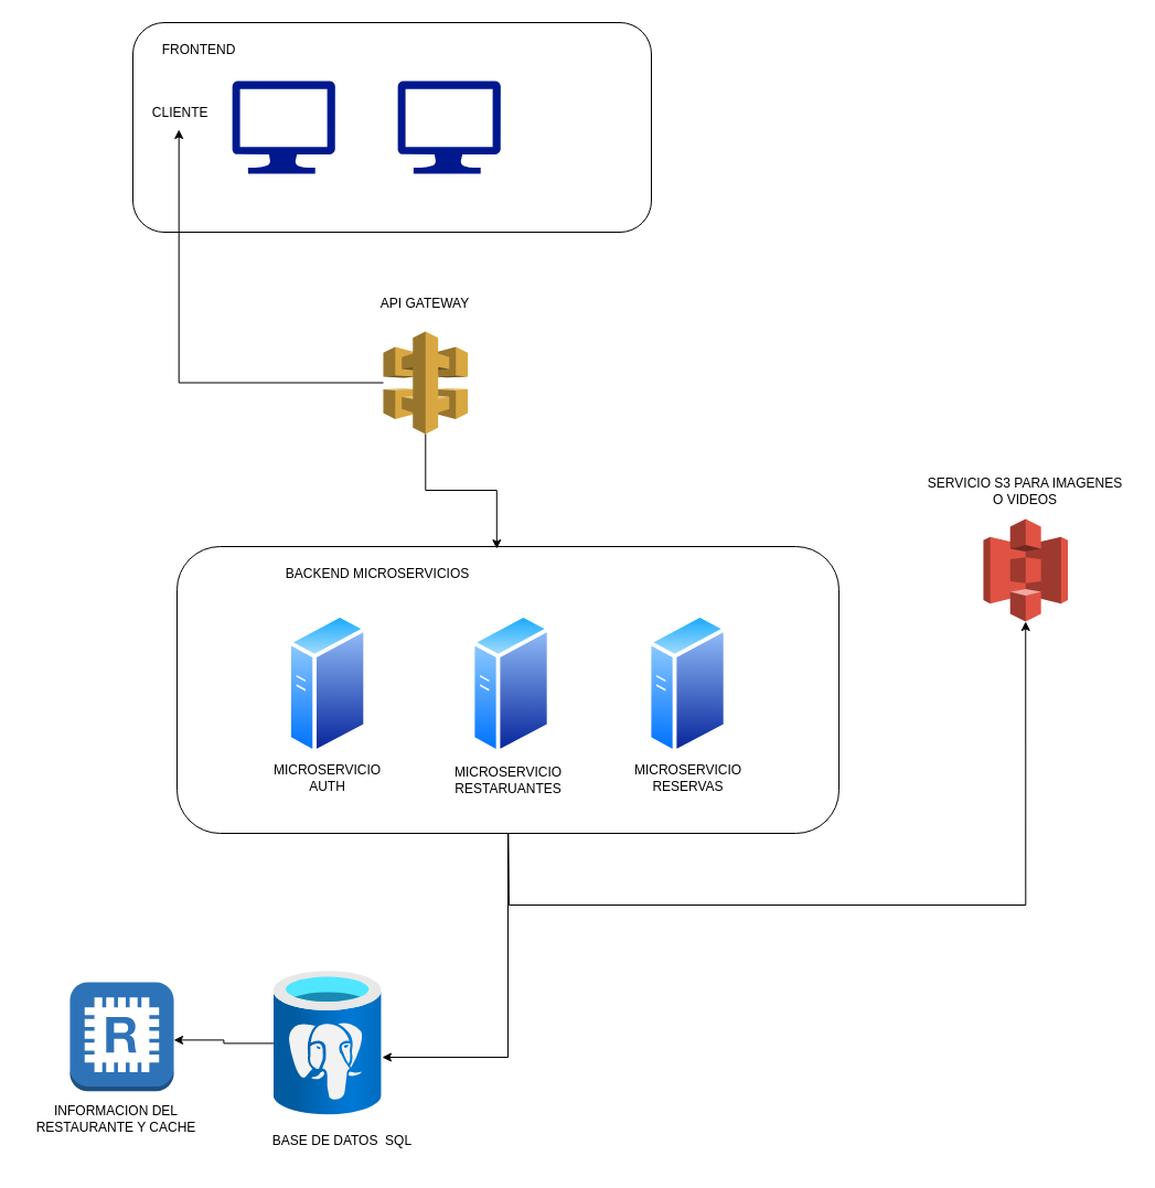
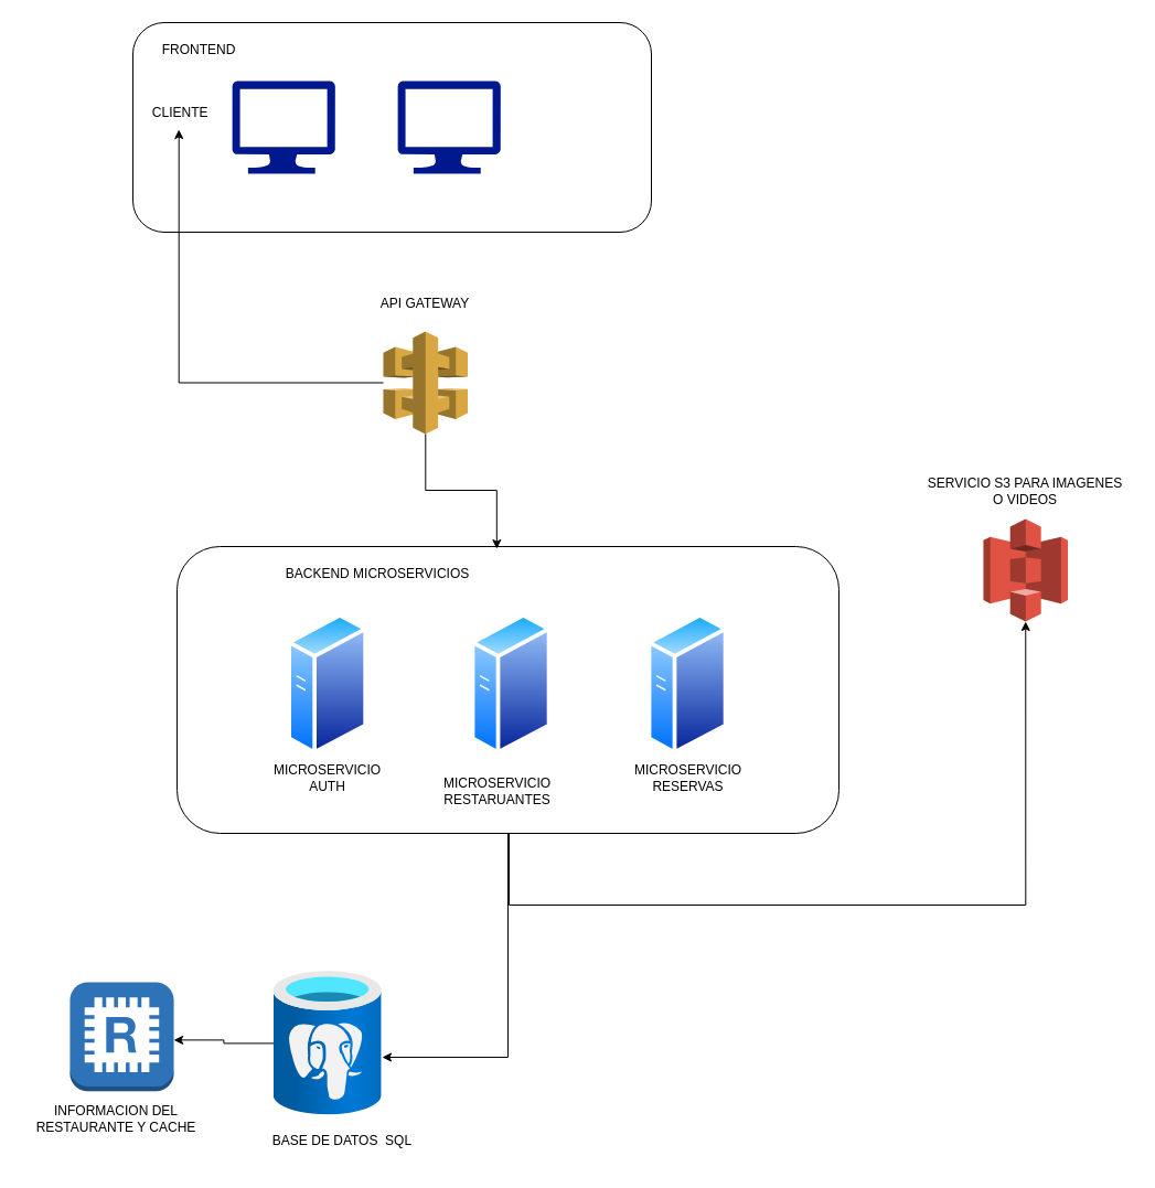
- <mxCell id="17" value="MICROSERVICIO&lt;br&gt;RESTARUANTES" style="text;html=1;strokeColor=none;fillColor=none;align=center;verticalAlign=middle;whiteSpace=wrap;rounded=0;" vertex="1" parent="10"><mxGeometry x="256.67" y="199.92" width="86.67" height="25.04" as="geometry" /></mxCell>
+ <mxCell id="17" value="MICROSERVICIO&lt;br&gt;RESTARUANTES" style="text;html=1;strokeColor=none;fillColor=none;align=center;verticalAlign=middle;whiteSpace=wrap;rounded=0;" vertex="1" parent="10"><mxGeometry x="246.67" y="209.92" width="86.67" height="25.04" as="geometry" /></mxCell>
